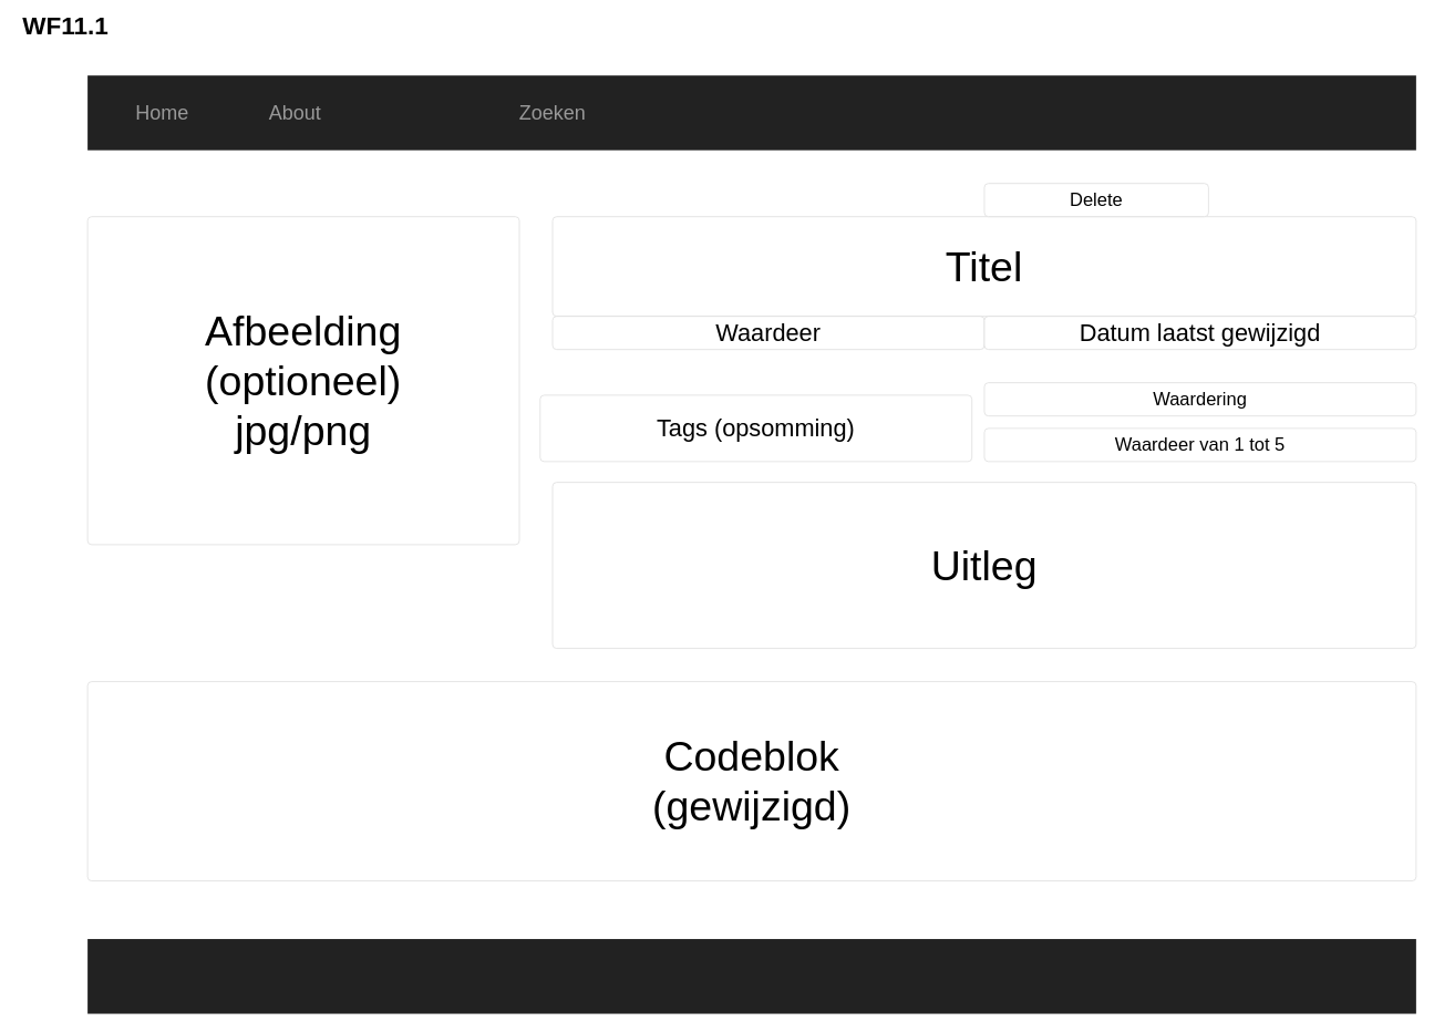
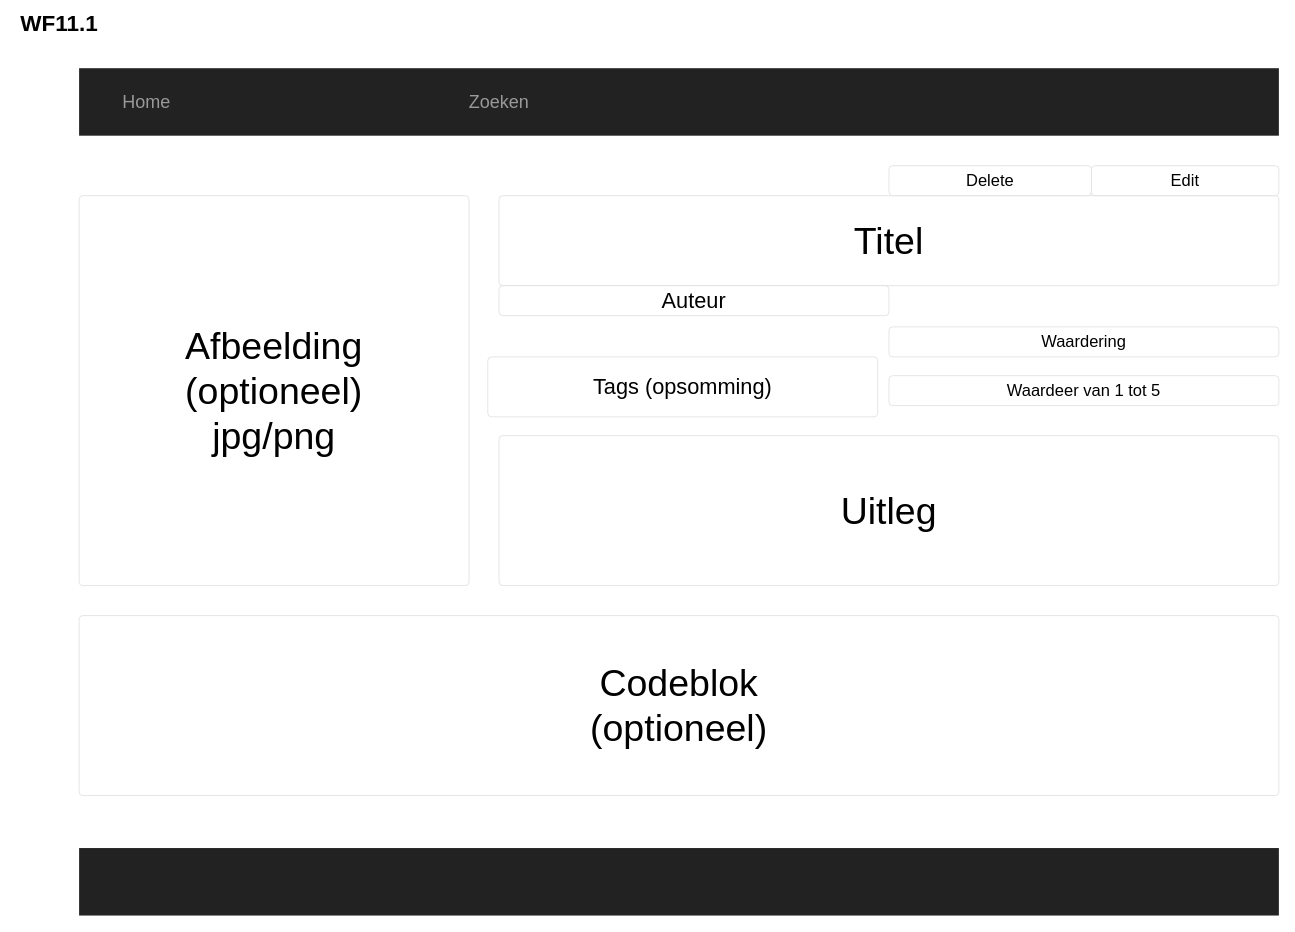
- <mxCell id="4" value="About" style="html=1;shadow=0;dashed=0;fillColor=none;strokeColor=none;shape=mxgraph.bootstrap.rect;fontColor=#999999;whiteSpace=wrap;fontSize=24;" parent="2" vertex="1"><mxGeometry x="179.993" width="140" height="90" as="geometry" /></mxCell>
+ <mxCell id="17" value="&lt;font style=&quot;font-size: 22px&quot;&gt;Edit&lt;br style=&quot;font-size: 22px&quot;&gt;&lt;/font&gt;" style="html=1;shadow=0;dashed=0;shape=mxgraph.bootstrap.rrect;rSize=5;fontSize=22;strokeColor=#dddddd;align=center;spacing=10;verticalAlign=middle;whiteSpace=wrap;rounded=0;" parent="1" vertex="1"><mxGeometry x="1455" y="220" width="250" height="40" as="geometry" /></mxCell>
- <mxCell id="10" value="&lt;font style=&quot;font-size: 29px&quot;&gt;Waardeer&lt;/font&gt;" style="html=1;shadow=0;dashed=0;shape=mxgraph.bootstrap.rrect;rSize=5;fontSize=12;strokeColor=#dddddd;align=center;spacing=10;verticalAlign=middle;whiteSpace=wrap;rounded=0;" parent="1" vertex="1"><mxGeometry x="665" y="380" width="520" height="40" as="geometry" /></mxCell>
+ <mxCell id="10" value="&lt;font style=&quot;font-size: 29px&quot;&gt;Auteur&lt;/font&gt;" style="html=1;shadow=0;dashed=0;shape=mxgraph.bootstrap.rrect;rSize=5;fontSize=12;strokeColor=#dddddd;align=center;spacing=10;verticalAlign=middle;whiteSpace=wrap;rounded=0;" parent="1" vertex="1"><mxGeometry x="665" y="380" width="520" height="40" as="geometry" /></mxCell>
- <mxCell id="13" value="&lt;font style=&quot;font-size: 29px;&quot;&gt;&lt;font style=&quot;font-size: 29px;&quot;&gt;Datum laatst gewijzigd&lt;/font&gt;&lt;br style=&quot;font-size: 29px;&quot;&gt;&lt;/font&gt;" style="html=1;shadow=0;dashed=0;shape=mxgraph.bootstrap.rrect;rSize=5;fontSize=29;strokeColor=#dddddd;align=center;spacing=10;verticalAlign=middle;whiteSpace=wrap;rounded=0;" parent="1" vertex="1"><mxGeometry x="1185" y="380" width="520" height="40" as="geometry" /></mxCell>
- <mxCell id="8" value="&lt;font style=&quot;font-size: 50px&quot;&gt;Afbeelding &lt;br&gt;(optioneel)&lt;br&gt;jpg/png&lt;br&gt;&lt;/font&gt;" style="html=1;shadow=0;dashed=0;shape=mxgraph.bootstrap.rrect;rSize=5;fontSize=12;strokeColor=#dddddd;align=center;spacing=10;verticalAlign=middle;whiteSpace=wrap;rounded=0;" parent="1" vertex="1"><mxGeometry x="105" y="260" width="520" height="395" as="geometry" /></mxCell>
+ <mxCell id="8" value="&lt;font style=&quot;font-size: 50px&quot;&gt;Afbeelding &lt;br&gt;(optioneel)&lt;br&gt;jpg/png&lt;br&gt;&lt;/font&gt;" style="html=1;shadow=0;dashed=0;shape=mxgraph.bootstrap.rrect;rSize=5;fontSize=12;strokeColor=#dddddd;align=center;spacing=10;verticalAlign=middle;whiteSpace=wrap;rounded=0;" parent="1" vertex="1"><mxGeometry x="105" y="260" width="520" height="520" as="geometry" /></mxCell>
- <mxCell id="12" value="&lt;font style=&quot;font-size: 22px&quot;&gt;Waardering&lt;br style=&quot;font-size: 22px&quot;&gt;&lt;/font&gt;" style="html=1;shadow=0;dashed=0;shape=mxgraph.bootstrap.rrect;rSize=5;fontSize=22;strokeColor=#dddddd;align=center;spacing=10;verticalAlign=middle;whiteSpace=wrap;rounded=0;" parent="1" vertex="1"><mxGeometry x="1185" y="460" width="520" height="40" as="geometry" /></mxCell>
+ <mxCell id="12" value="&lt;font style=&quot;font-size: 22px&quot;&gt;Waardering&lt;br style=&quot;font-size: 22px&quot;&gt;&lt;/font&gt;" style="html=1;shadow=0;dashed=0;shape=mxgraph.bootstrap.rrect;rSize=5;fontSize=22;strokeColor=#dddddd;align=center;spacing=10;verticalAlign=middle;whiteSpace=wrap;rounded=0;" parent="1" vertex="1"><mxGeometry x="1185" y="435" width="520" height="40" as="geometry" /></mxCell>
- <mxCell id="16" value="&lt;font style=&quot;font-size: 22px&quot;&gt;Waardeer van 1 tot 5&lt;br style=&quot;font-size: 22px&quot;&gt;&lt;/font&gt;" style="html=1;shadow=0;dashed=0;shape=mxgraph.bootstrap.rrect;rSize=5;fontSize=22;strokeColor=#dddddd;align=center;spacing=10;verticalAlign=middle;whiteSpace=wrap;rounded=0;" parent="1" vertex="1"><mxGeometry x="1185" y="515" width="520" height="40" as="geometry" /></mxCell>
+ <mxCell id="16" value="&lt;font style=&quot;font-size: 22px&quot;&gt;Waardeer van 1 tot 5&lt;br style=&quot;font-size: 22px&quot;&gt;&lt;/font&gt;" style="html=1;shadow=0;dashed=0;shape=mxgraph.bootstrap.rrect;rSize=5;fontSize=22;strokeColor=#dddddd;align=center;spacing=10;verticalAlign=middle;whiteSpace=wrap;rounded=0;" parent="1" vertex="1"><mxGeometry x="1185" y="500" width="520" height="40" as="geometry" /></mxCell>
- <mxCell id="15" value="&lt;font style=&quot;font-size: 50px&quot;&gt;Codeblok &lt;br&gt;(gewijzigd)&lt;br&gt;&lt;/font&gt;" style="html=1;shadow=0;dashed=0;shape=mxgraph.bootstrap.rrect;rSize=5;fontSize=12;strokeColor=#dddddd;align=center;spacing=10;verticalAlign=middle;whiteSpace=wrap;rounded=0;" parent="1" vertex="1"><mxGeometry x="105" y="820" width="1600" height="240" as="geometry" /></mxCell>
+ <mxCell id="15" value="&lt;font style=&quot;font-size: 50px&quot;&gt;Codeblok &lt;br&gt;(optioneel)&lt;br&gt;&lt;/font&gt;" style="html=1;shadow=0;dashed=0;shape=mxgraph.bootstrap.rrect;rSize=5;fontSize=12;strokeColor=#dddddd;align=center;spacing=10;verticalAlign=middle;whiteSpace=wrap;rounded=0;" parent="1" vertex="1"><mxGeometry x="105" y="820" width="1600" height="240" as="geometry" /></mxCell>
